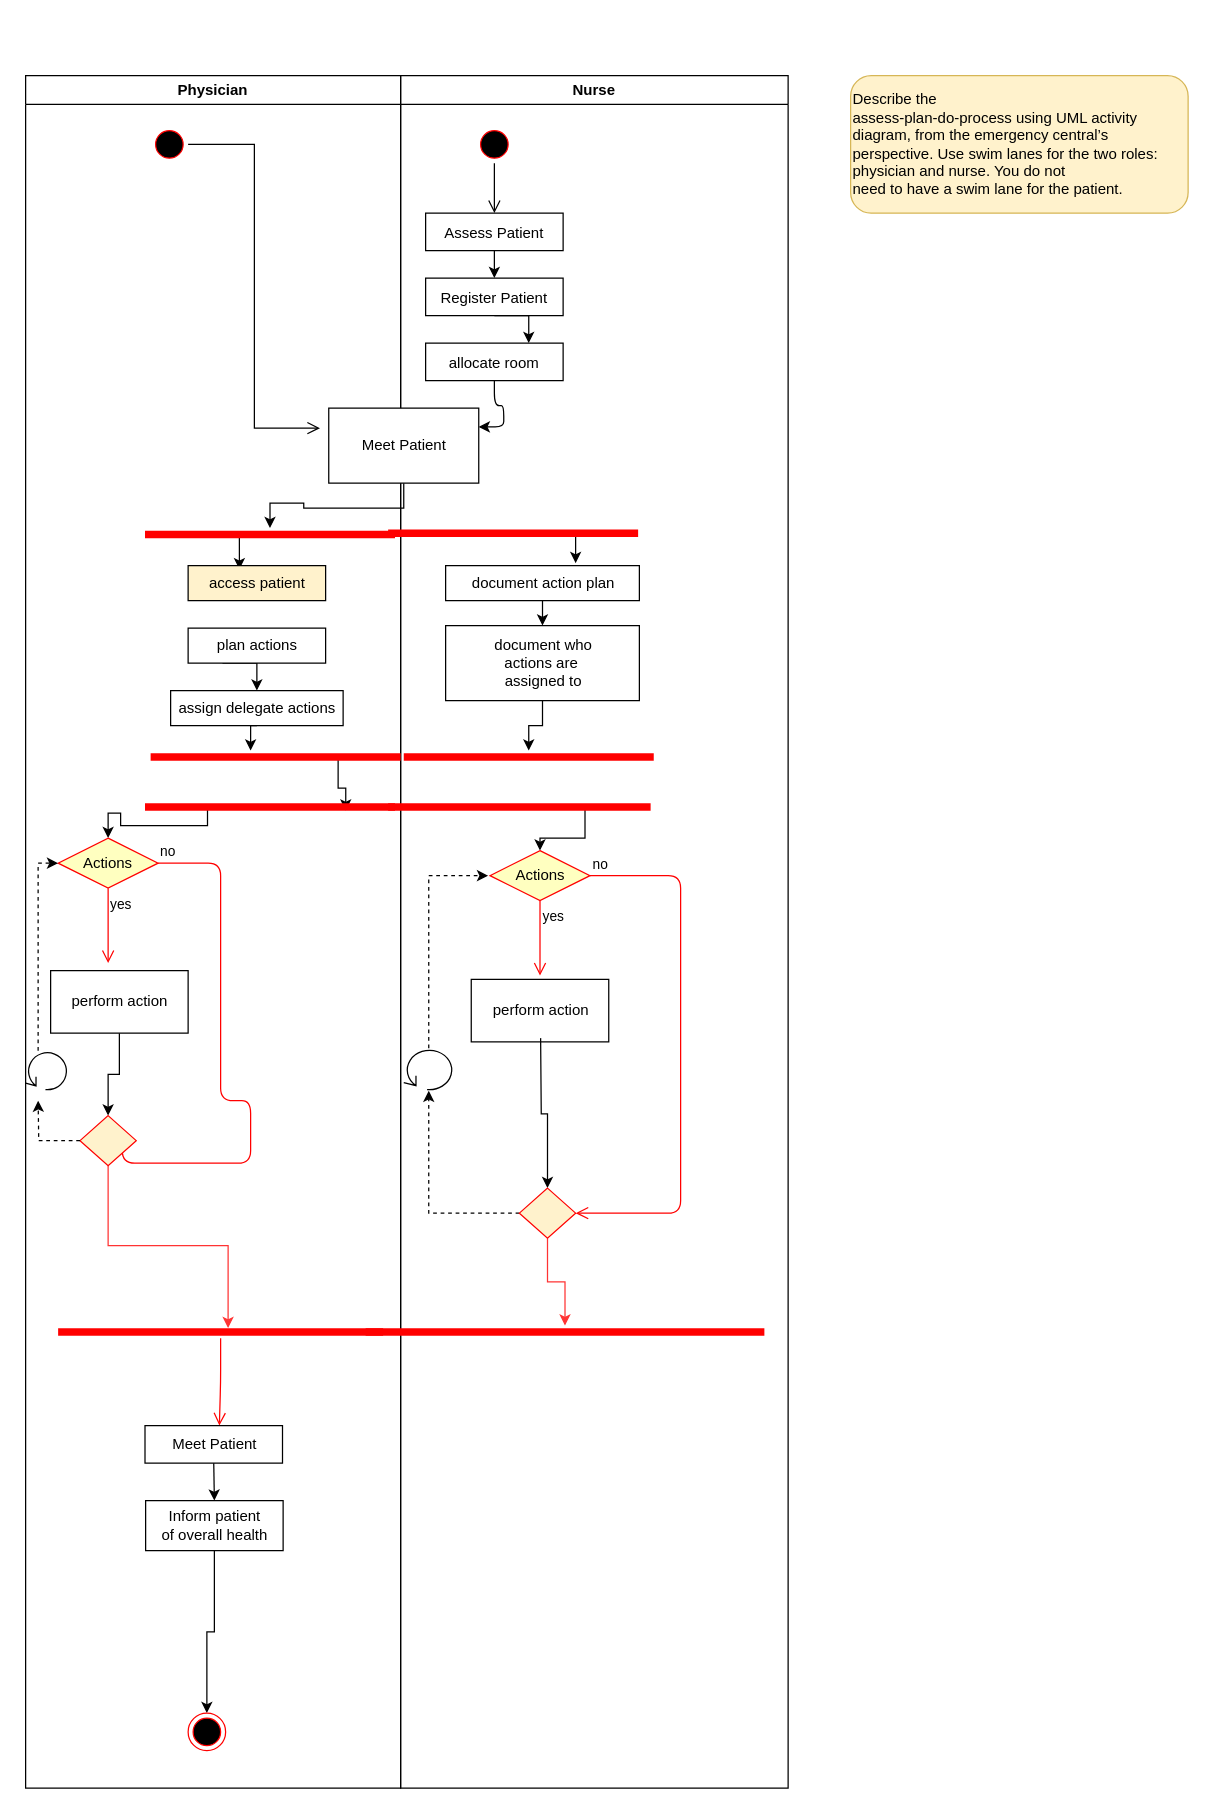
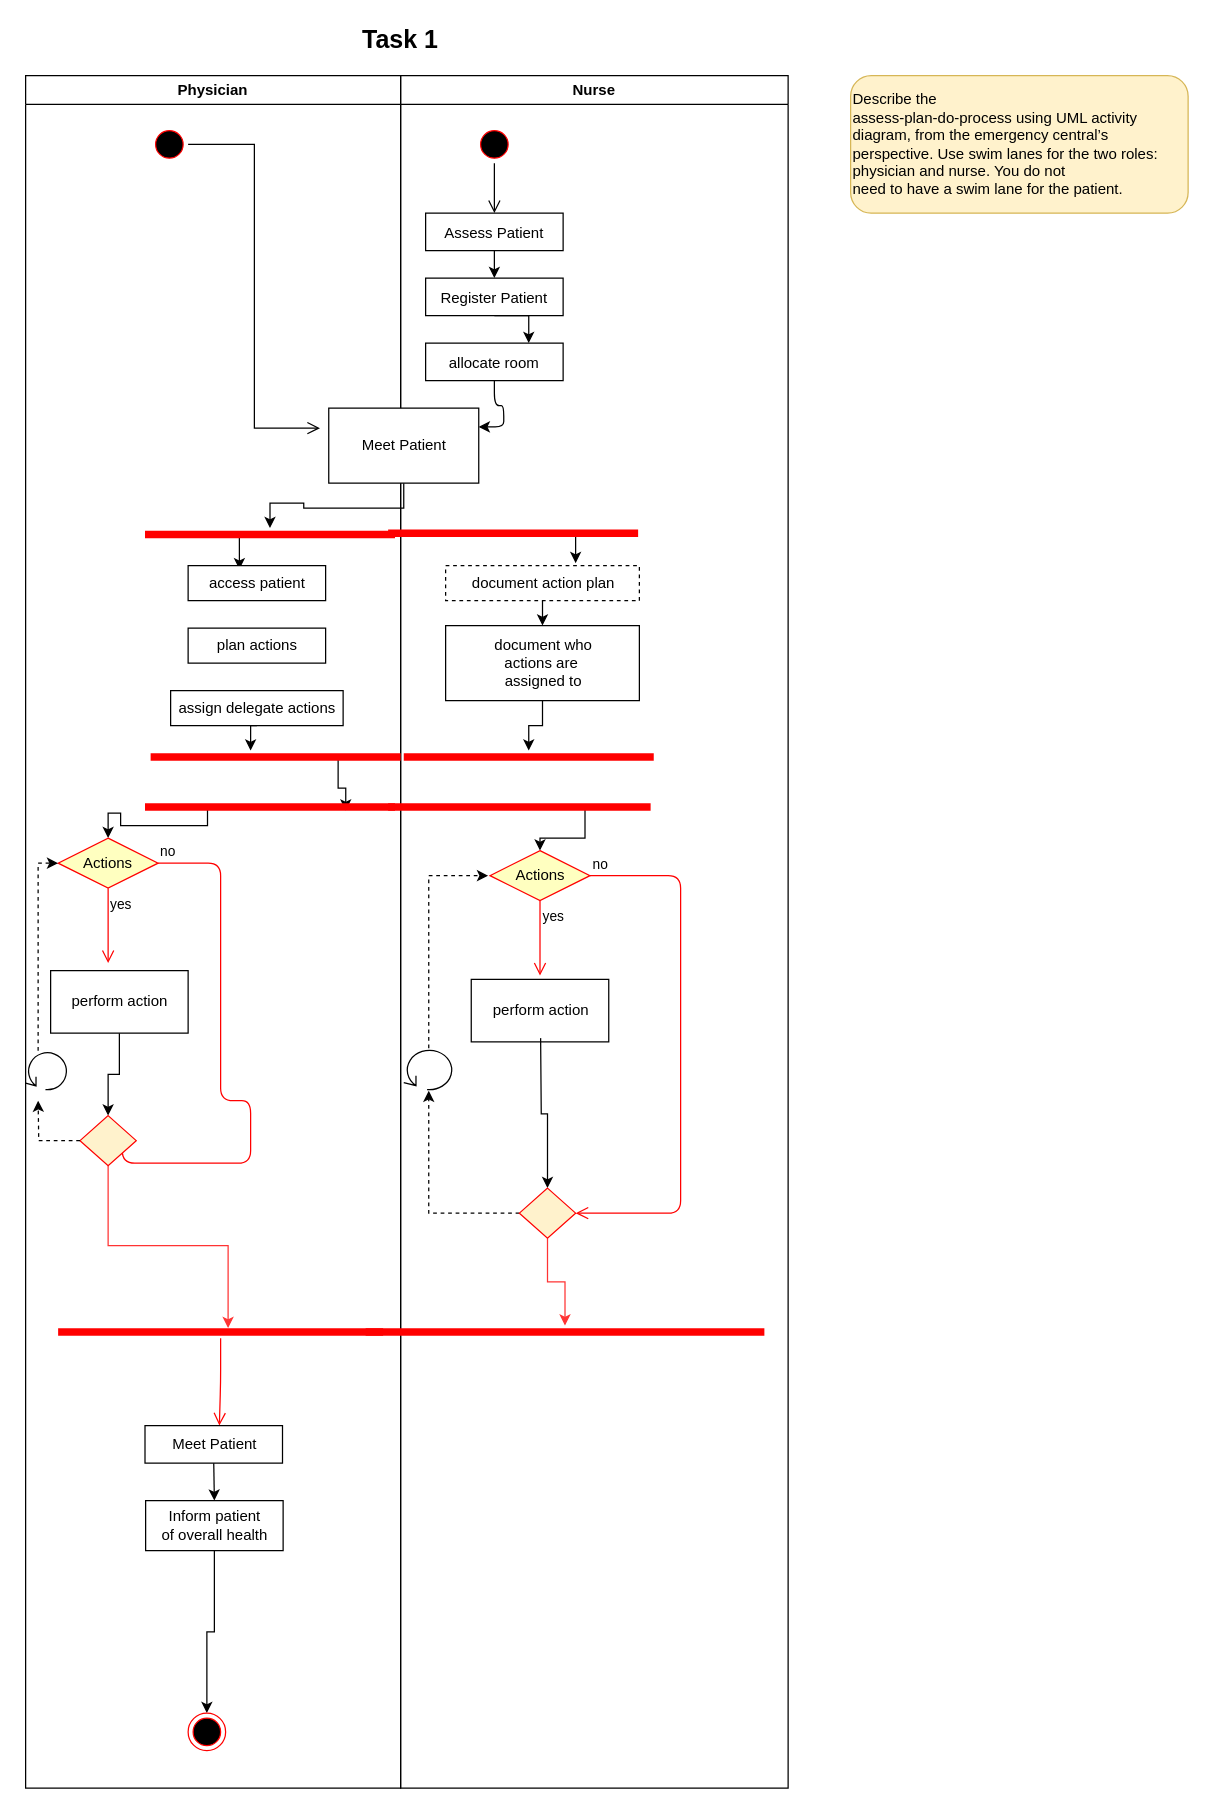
+ <mxCell id="65" value="&lt;b&gt;&lt;font style=&quot;font-size: 20px&quot;&gt;Task 1&lt;/font&gt;&lt;/b&gt;" style="text;html=1;strokeColor=none;fillColor=none;align=center;verticalAlign=middle;whiteSpace=wrap;rounded=0;" vertex="1" parent="1"><mxGeometry x="225" y="20" width="190" height="20" as="geometry" /></mxCell>
- <mxCell id="18" value="access patient" style="html=1;fillColor=#fff2cc;" parent="11" vertex="1"><mxGeometry x="130" y="392" width="110" height="28" as="geometry" /></mxCell>
+ <mxCell id="18" value="access patient" style="html=1;" parent="11" vertex="1"><mxGeometry x="130" y="392" width="110" height="28" as="geometry" /></mxCell>
- <mxCell id="46" value="document action plan" style="html=1;" parent="2" vertex="1"><mxGeometry x="36" y="392" width="155" height="28" as="geometry" /></mxCell>
+ <mxCell id="46" value="document action plan" style="html=1;dashed=1;" parent="2" vertex="1"><mxGeometry x="36" y="392" width="155" height="28" as="geometry" /></mxCell>
- <mxCell id="19" style="edgeStyle=orthogonalEdgeStyle;rounded=0;orthogonalLoop=1;jettySize=auto;html=1;exitX=0.25;exitY=1;exitDx=0;exitDy=0;entryX=0.5;entryY=0;entryDx=0;entryDy=0;" parent="11" source="20" target="22" edge="1"><mxGeometry relative="1" as="geometry" /></mxCell>
